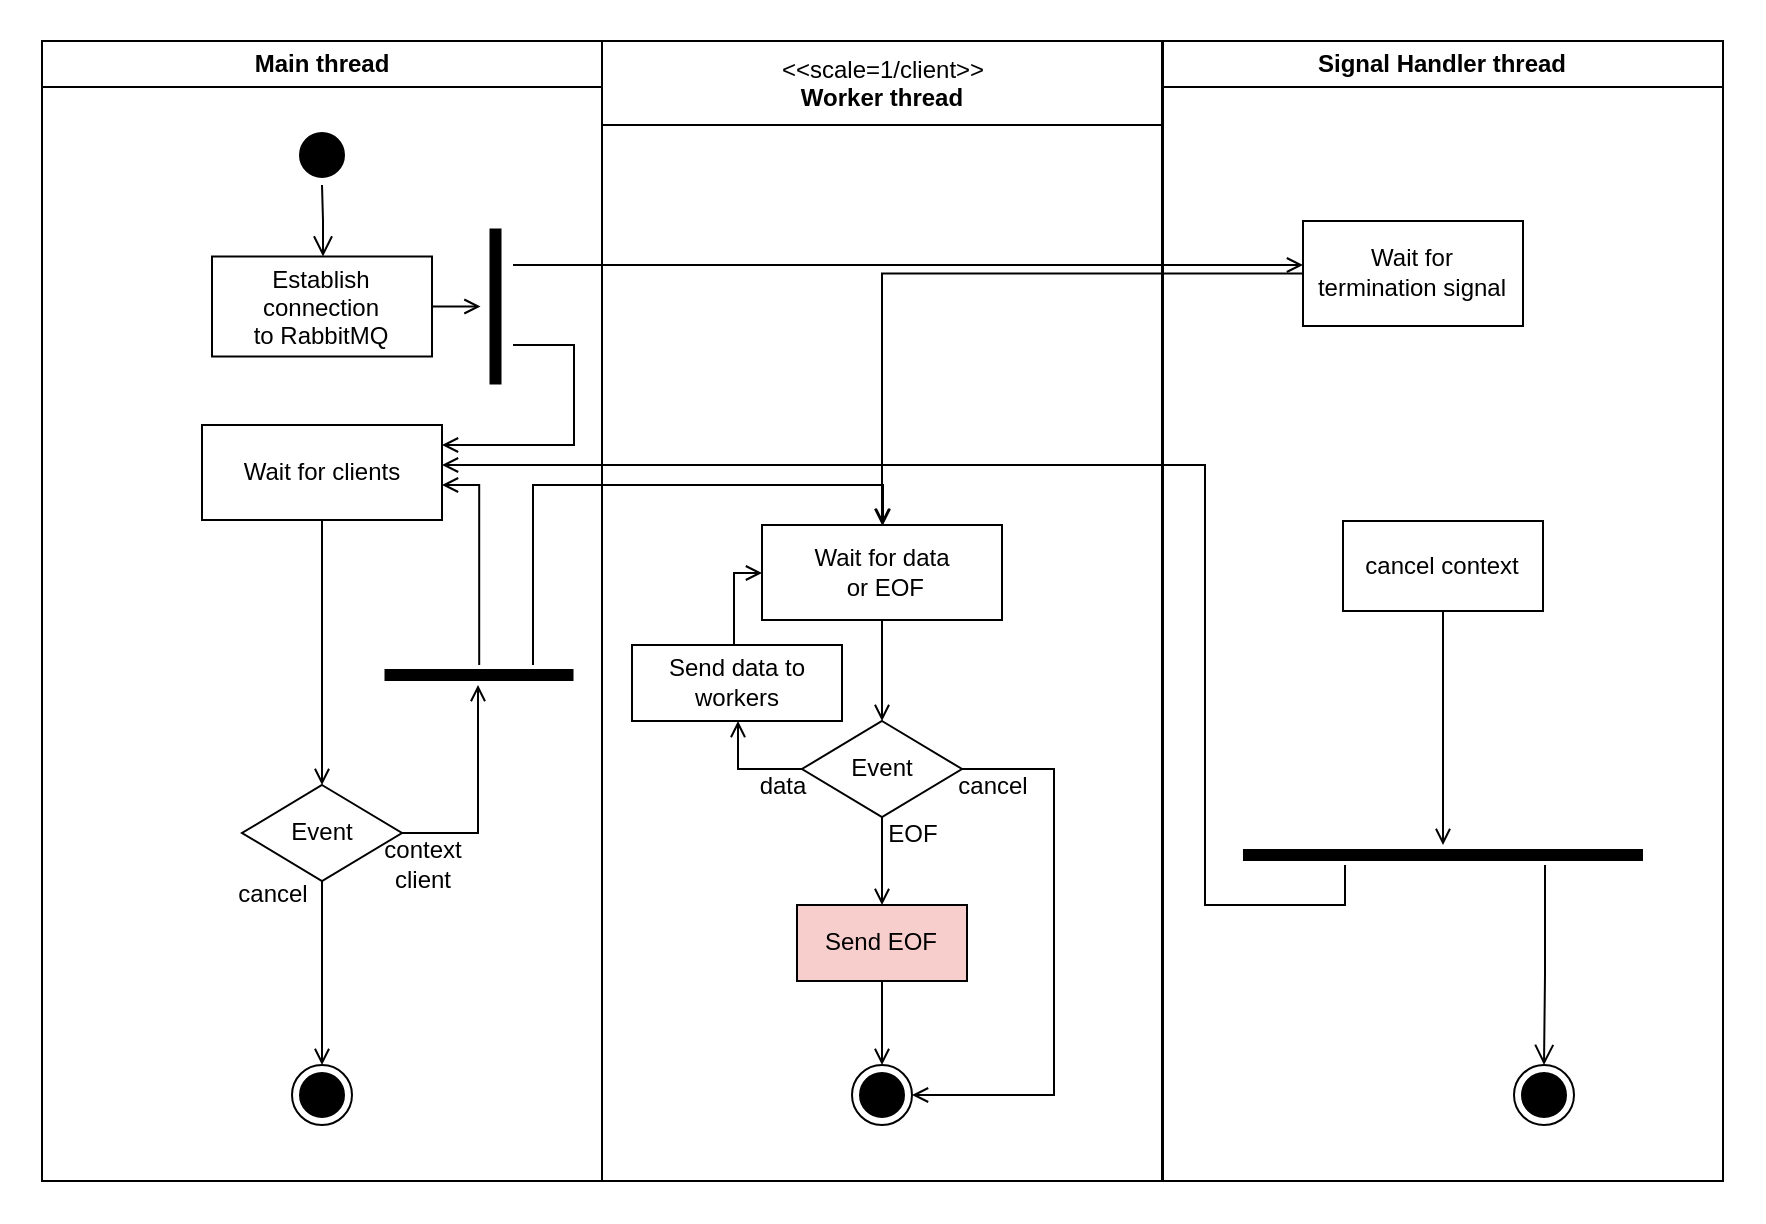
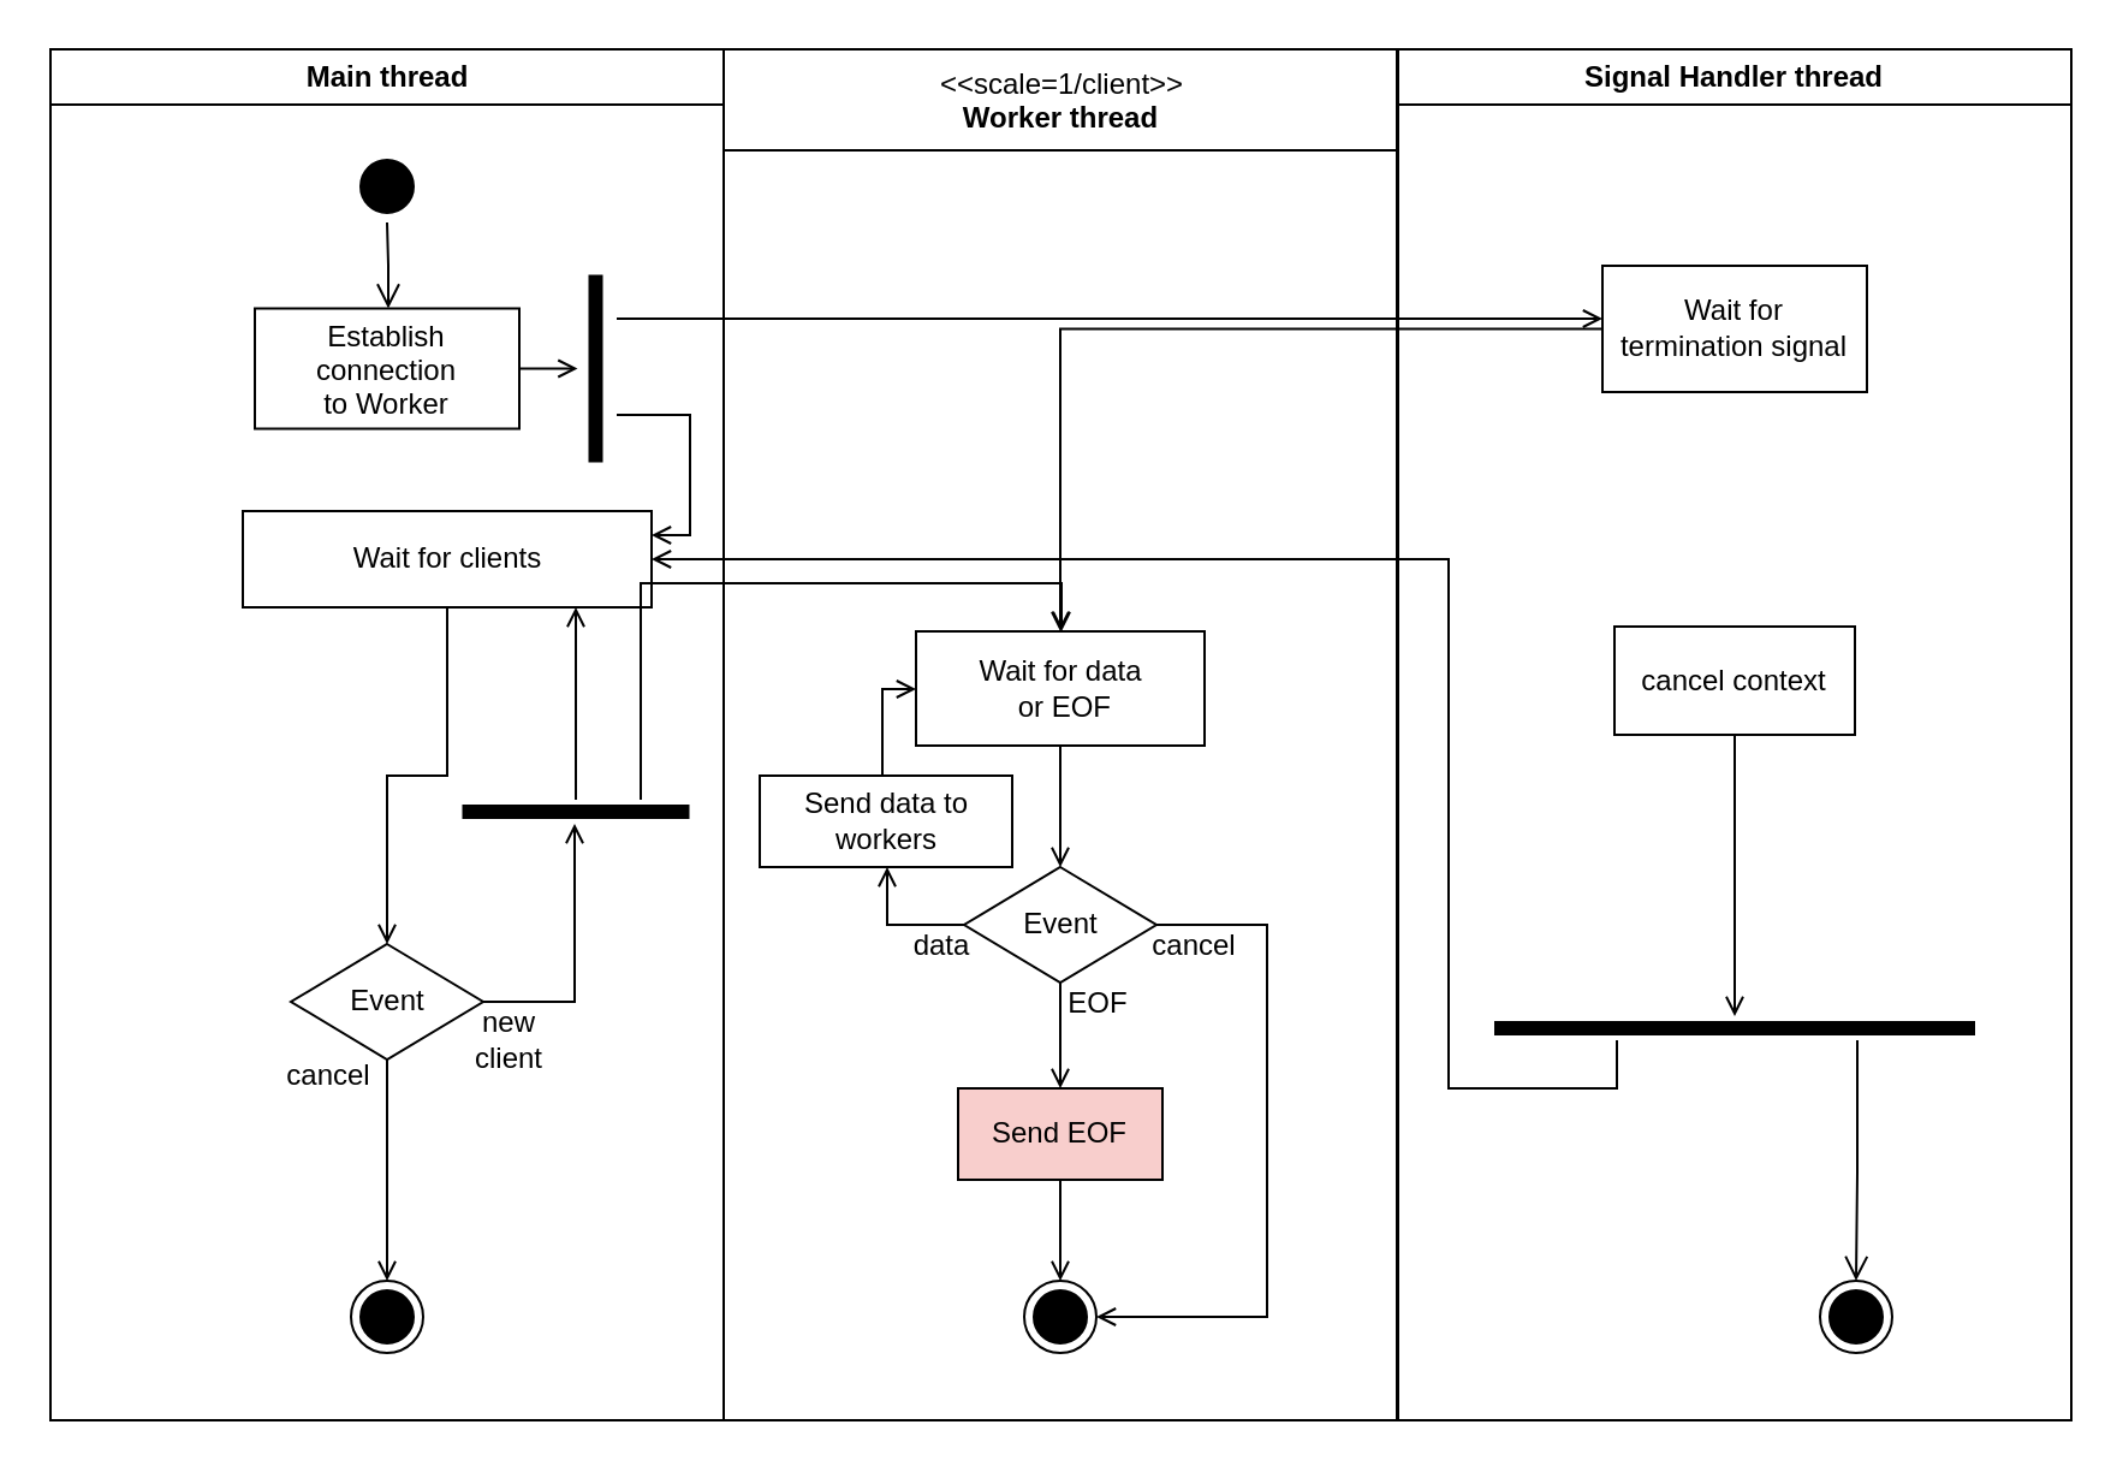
- <mxCell id="40" value="&lt;div&gt;Wait for&lt;/div&gt;&lt;div&gt;termination signal&lt;/div&gt;" style="rounded=0;whiteSpace=wrap;html=1;" vertex="1" parent="38"><mxGeometry x="70" y="90" width="110" height="52.5" as="geometry" /></mxCell>
+ <mxCell id="40" value="&lt;div&gt;Wait for&lt;/div&gt;&lt;div&gt;termination signal&lt;/div&gt;" style="rounded=0;whiteSpace=wrap;html=1;" vertex="1" parent="38"><mxGeometry x="85" y="90" width="110" height="52.5" as="geometry" /></mxCell>
- <mxCell id="22" value="Establish&#10;connection&#10;to RabbitMQ" style="strokeColor=#000000;" vertex="1" parent="19"><mxGeometry x="85" y="107.75" width="110" height="50" as="geometry" /></mxCell>
+ <mxCell id="22" value="Establish&#10;connection&#10;to Worker" style="strokeColor=#000000;" vertex="1" parent="19"><mxGeometry x="85" y="107.75" width="110" height="50" as="geometry" /></mxCell>
- <mxCell id="27" value="&lt;div&gt;Wait for clients&lt;/div&gt;" style="rounded=0;whiteSpace=wrap;html=1;" vertex="1" parent="19"><mxGeometry x="80" y="192" width="120" height="47.5" as="geometry" /></mxCell>
+ <mxCell id="27" value="&lt;div&gt;Wait for clients&lt;/div&gt;" style="rounded=0;whiteSpace=wrap;html=1;" vertex="1" parent="19"><mxGeometry x="80" y="192" width="170" height="40" as="geometry" /></mxCell>
- <mxCell id="34" value="&lt;div&gt;context&lt;/div&gt;&lt;div&gt;client&lt;br&gt;&lt;/div&gt;" style="text;html=1;align=center;verticalAlign=middle;resizable=0;points=[];autosize=1;strokeColor=none;fillColor=none;" vertex="1" parent="19"><mxGeometry x="165.5" y="392" width="50" height="40" as="geometry" /></mxCell>
+ <mxCell id="34" value="&lt;div&gt;new&lt;/div&gt;&lt;div&gt;client&lt;br&gt;&lt;/div&gt;" style="text;html=1;align=center;verticalAlign=middle;resizable=0;points=[];autosize=1;strokeColor=none;fillColor=none;" vertex="1" parent="19"><mxGeometry x="165.5" y="392" width="50" height="40" as="geometry" /></mxCell>
